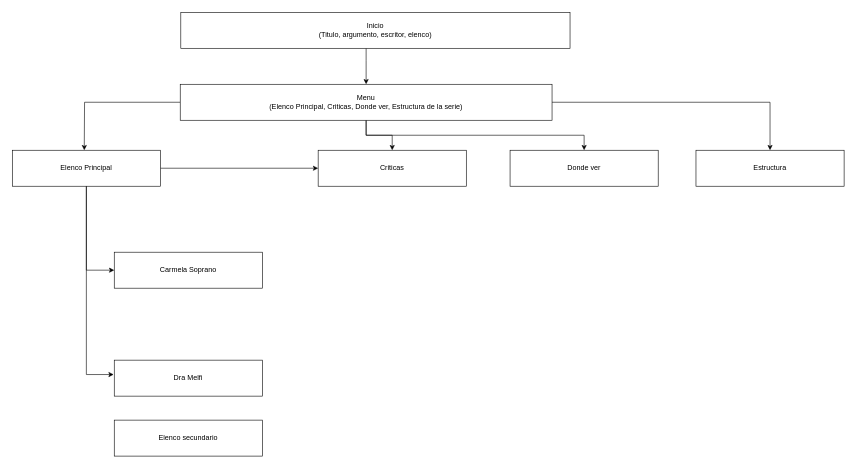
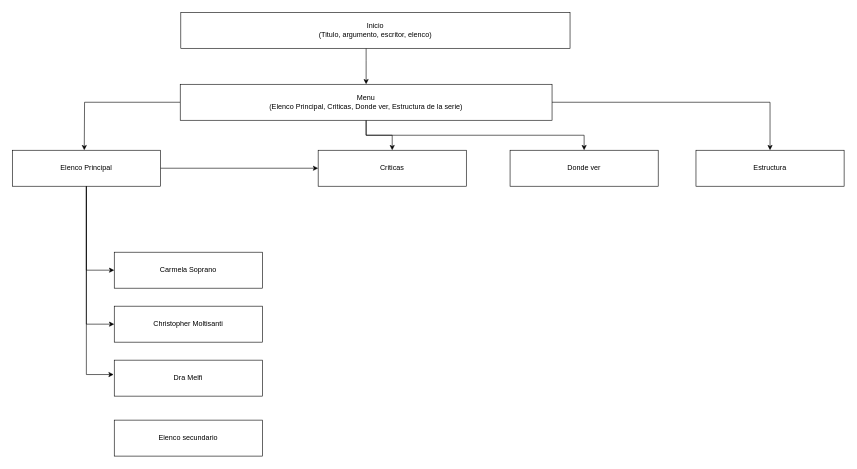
+ <mxCell id="10" style="edgeStyle=orthogonalEdgeStyle;rounded=0;orthogonalLoop=1;jettySize=auto;html=1;entryX=0;entryY=0.5;entryDx=0;entryDy=0;" parent="1" source="12" target="14" edge="1"><mxGeometry relative="1" as="geometry" /></mxCell>
+ <mxCell id="14" value="Christopher Moltisanti" style="rounded=0;whiteSpace=wrap;html=1;" parent="1" vertex="1"><mxGeometry x="190" y="510" width="247" height="60" as="geometry" /></mxCell>
